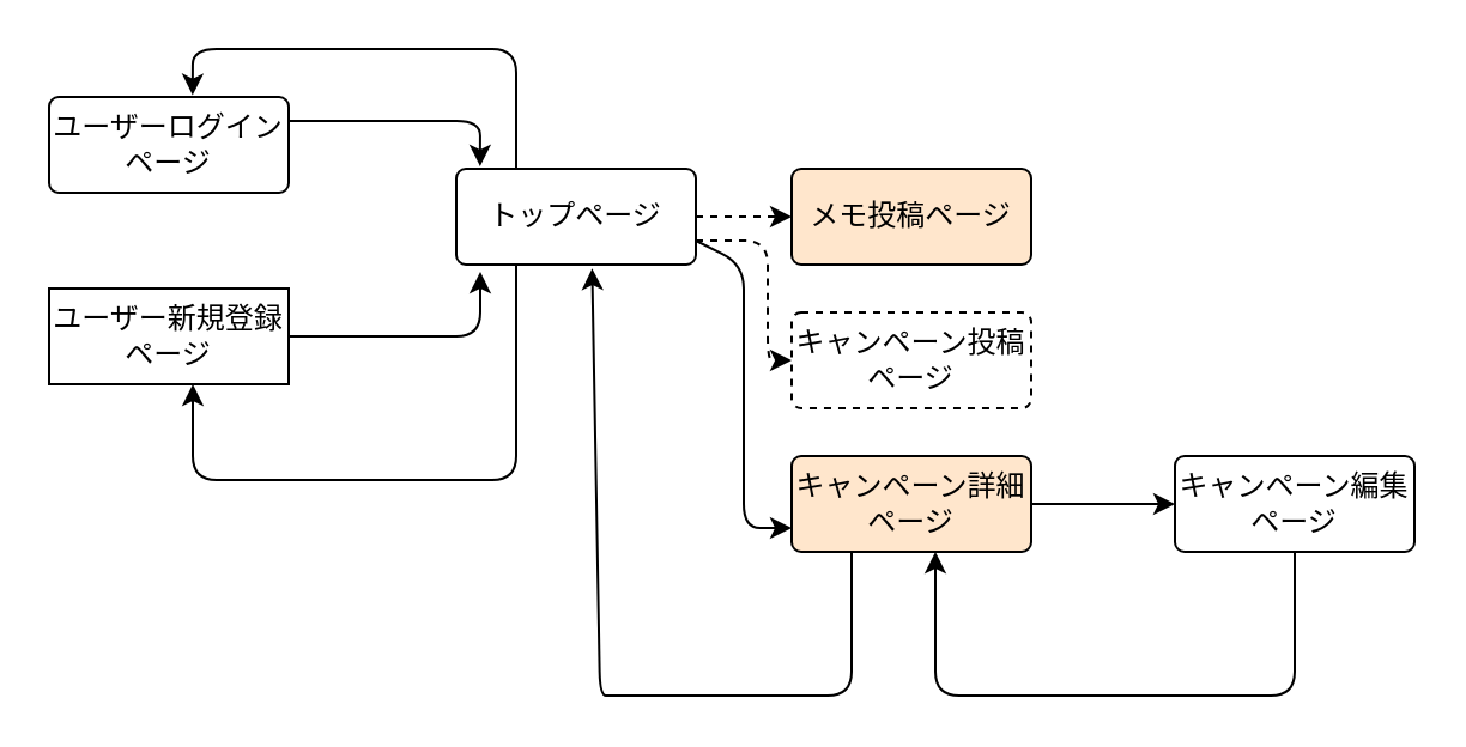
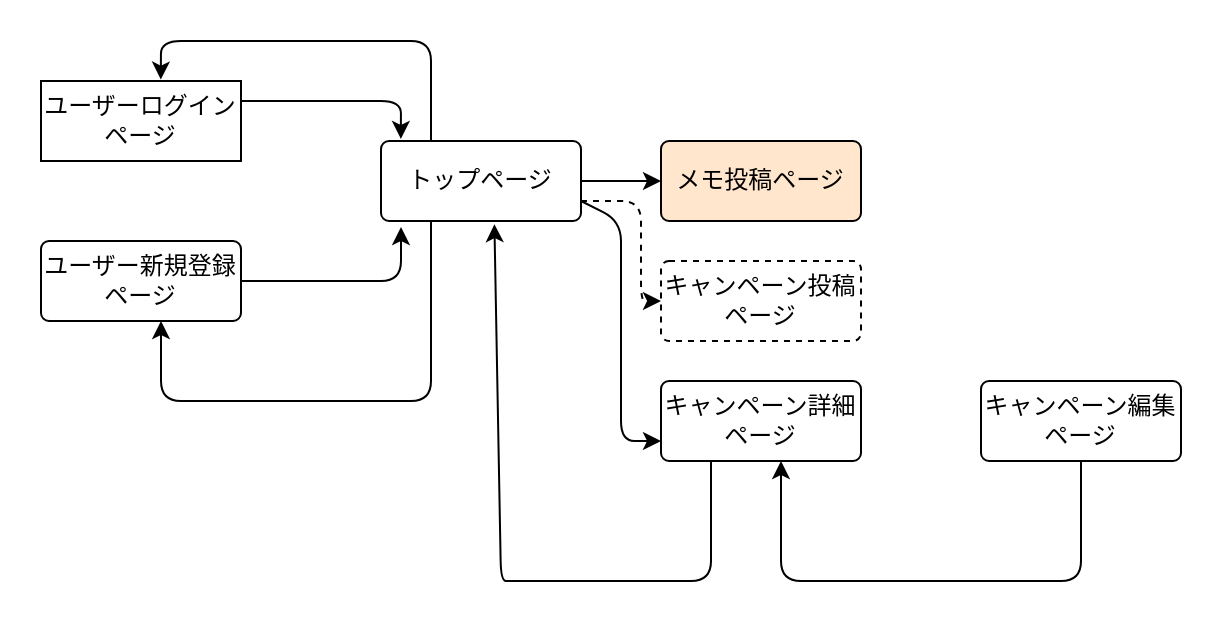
- <mxCell id="16" value="ユーザーログインページ" style="rounded=1;arcSize=10;whiteSpace=wrap;html=1;align=center;" vertex="1" parent="1"><mxGeometry x="20" y="40" width="100" height="40" as="geometry" /></mxCell>
+ <mxCell id="16" value="ユーザーログインページ" style="arcSize=10;whiteSpace=wrap;html=1;align=center;rounded=0;" vertex="1" parent="1"><mxGeometry x="20" y="40" width="100" height="40" as="geometry" /></mxCell>
- <mxCell id="2" style="edgeStyle=none;html=1;entryX=0;entryY=0.5;entryDx=0;entryDy=0;exitX=1;exitY=0.5;exitDx=0;exitDy=0;dashed=1;" edge="1" parent="1" source="7" target="8"><mxGeometry relative="1" as="geometry"><mxPoint x="310" y="140" as="sourcePoint" /></mxGeometry></mxCell>
+ <mxCell id="2" style="edgeStyle=none;html=1;entryX=0;entryY=0.5;entryDx=0;entryDy=0;exitX=1;exitY=0.5;exitDx=0;exitDy=0;" edge="1" parent="1" source="7" target="8"><mxGeometry relative="1" as="geometry"><mxPoint x="310" y="140" as="sourcePoint" /></mxGeometry></mxCell>
- <mxCell id="18" value="ユーザー新規登録ページ" style="arcSize=10;whiteSpace=wrap;html=1;align=center;rounded=0;" vertex="1" parent="1"><mxGeometry x="20" y="120" width="100" height="40" as="geometry" /></mxCell>
+ <mxCell id="18" value="ユーザー新規登録ページ" style="rounded=1;arcSize=10;whiteSpace=wrap;html=1;align=center;" vertex="1" parent="1"><mxGeometry x="20" y="120" width="100" height="40" as="geometry" /></mxCell>
- <mxCell id="12" value="キャンペーン詳細ページ" style="rounded=1;arcSize=10;whiteSpace=wrap;html=1;align=center;fillColor=#ffe6cc;" vertex="1" parent="1"><mxGeometry x="330" y="190" width="100" height="40" as="geometry" /></mxCell>
+ <mxCell id="12" value="キャンペーン詳細ページ" style="rounded=1;arcSize=10;whiteSpace=wrap;html=1;align=center;" vertex="1" parent="1"><mxGeometry x="330" y="190" width="100" height="40" as="geometry" /></mxCell>
- <mxCell id="10" style="edgeStyle=none;html=1;exitX=1;exitY=0.5;exitDx=0;exitDy=0;entryX=0;entryY=0.5;entryDx=0;entryDy=0;" edge="1" parent="1" source="12" target="14"><mxGeometry relative="1" as="geometry" /></mxCell>
